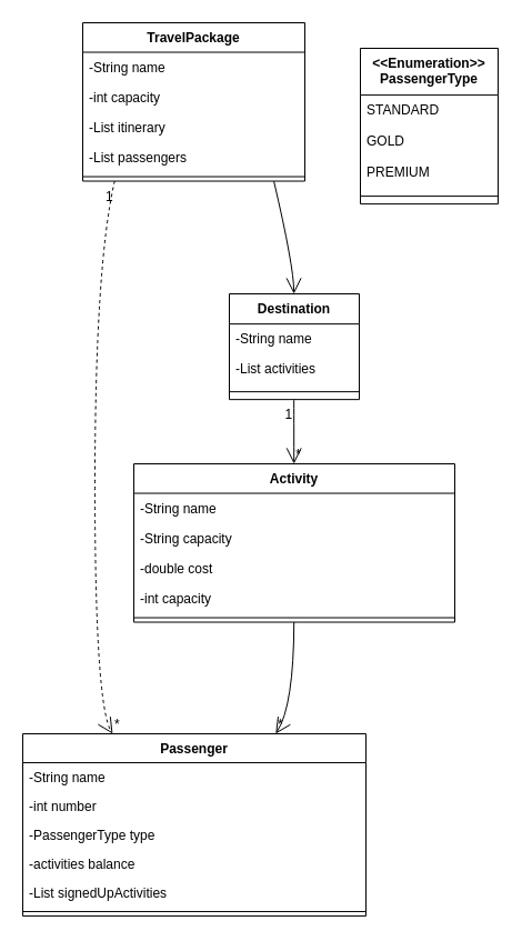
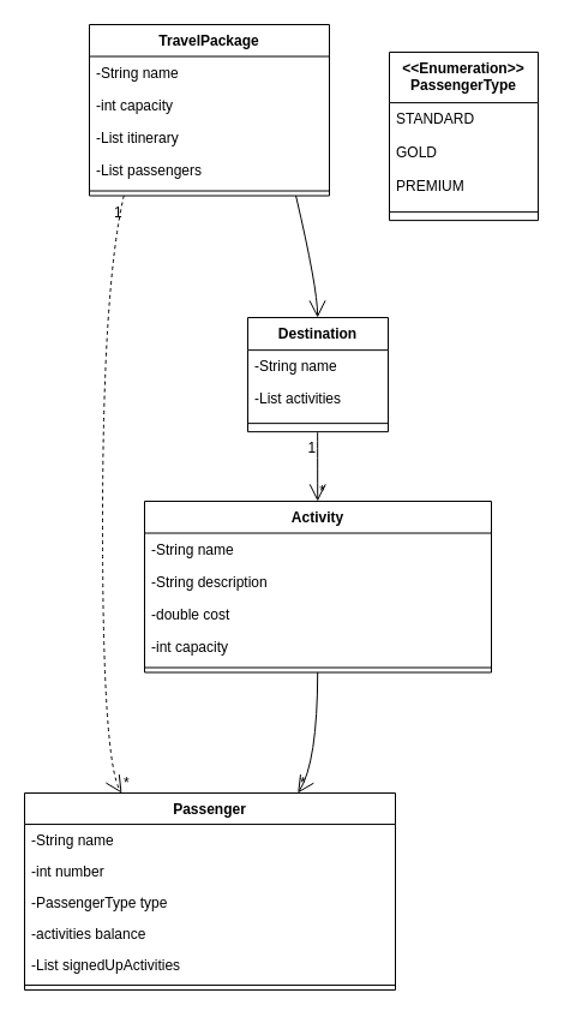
- <mxCell id="14" value="-String capacity" style="text;strokeColor=none;fillColor=none;align=left;verticalAlign=top;spacingLeft=4;spacingRight=4;overflow=hidden;rotatable=0;points=[[0,0.5],[1,0.5]];portConstraint=eastwest;" vertex="1" parent="12"><mxGeometry y="53.524" width="289" height="27" as="geometry" /></mxCell>
+ <mxCell id="14" value="-String description" style="text;strokeColor=none;fillColor=none;align=left;verticalAlign=top;spacingLeft=4;spacingRight=4;overflow=hidden;rotatable=0;points=[[0,0.5],[1,0.5]];portConstraint=eastwest;" vertex="1" parent="12"><mxGeometry y="53.524" width="289" height="27" as="geometry" /></mxCell>
